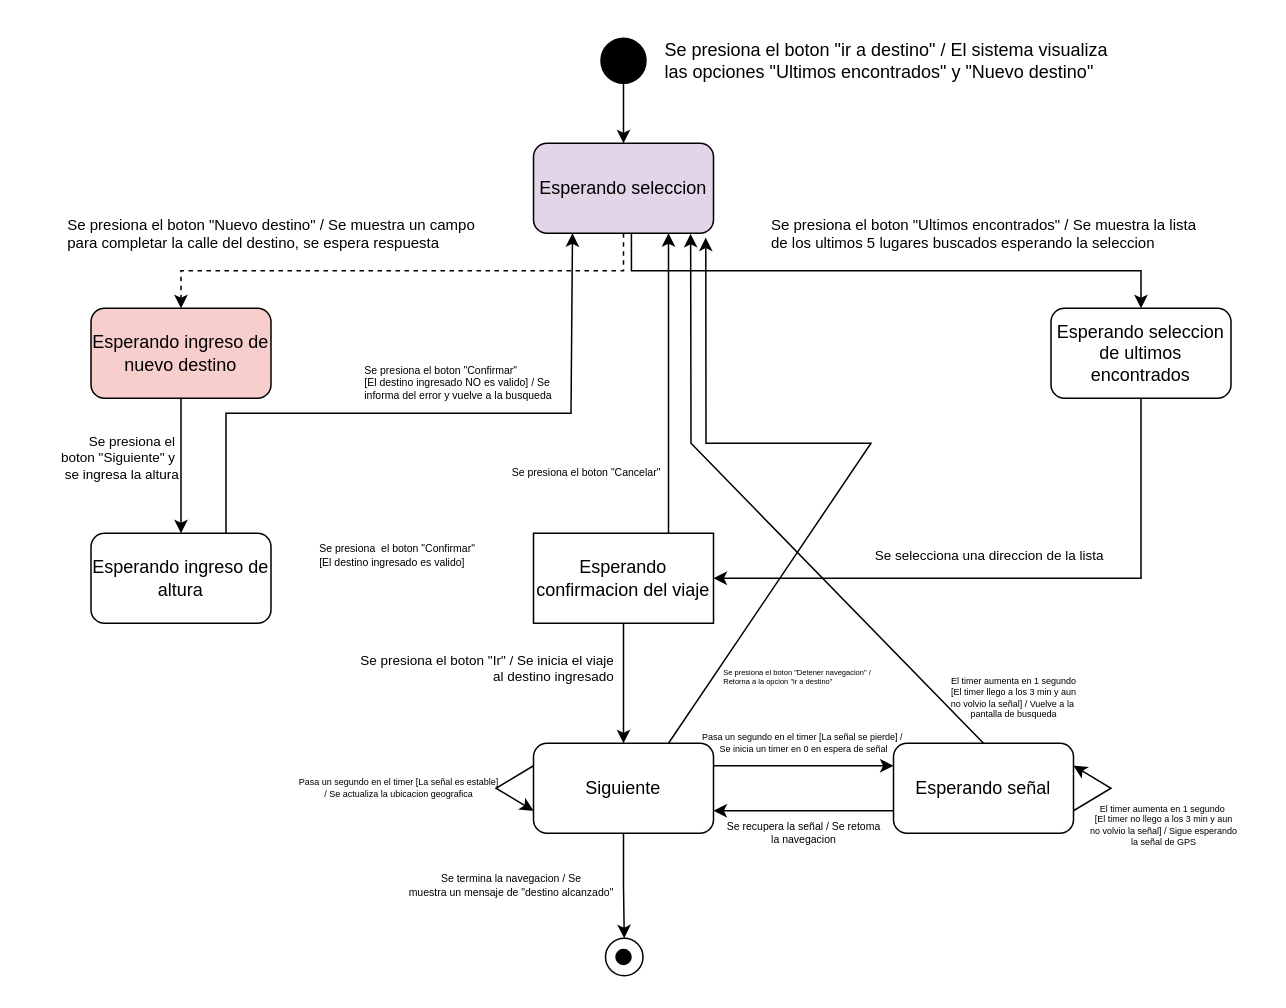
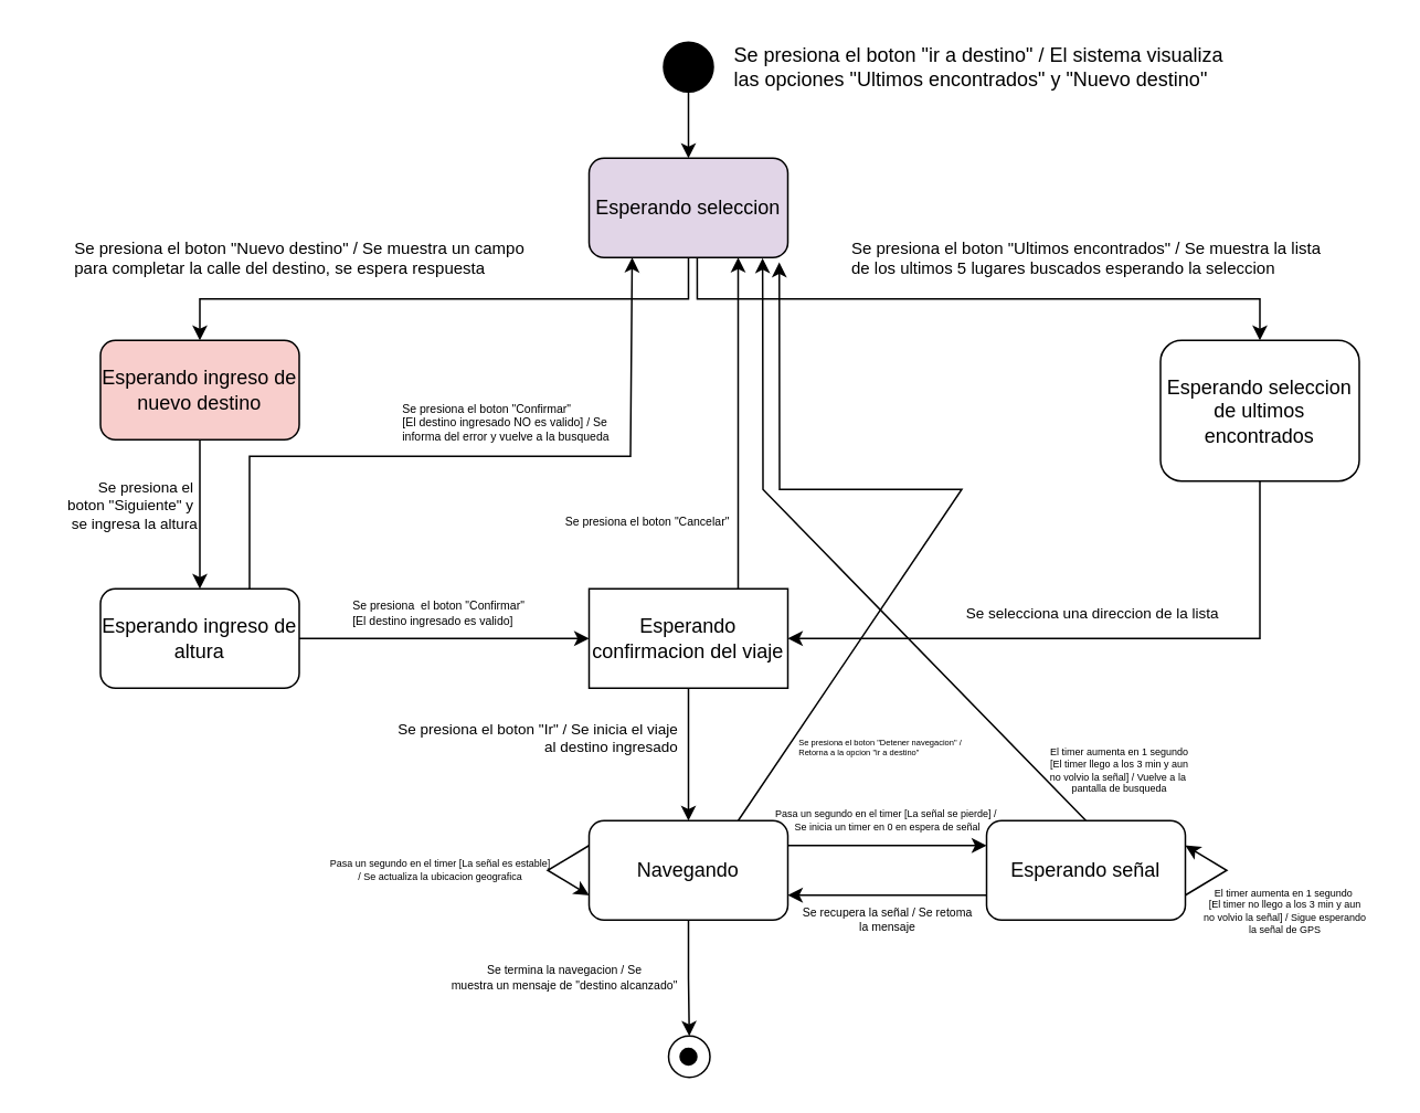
- <mxCell id="3" value="" style="edgeStyle=orthogonalEdgeStyle;rounded=0;orthogonalLoop=1;jettySize=auto;html=1;entryX=0.5;entryY=0;entryDx=0;entryDy=0;exitX=0.5;exitY=1;exitDx=0;exitDy=0;dashed=1;" edge="1" parent="1" source="4" target="12"><mxGeometry relative="1" as="geometry"><mxPoint x="375.034" y="225" as="targetPoint" /></mxGeometry></mxCell>
+ <mxCell id="3" value="" style="edgeStyle=orthogonalEdgeStyle;rounded=0;orthogonalLoop=1;jettySize=auto;html=1;entryX=0.5;entryY=0;entryDx=0;entryDy=0;exitX=0.5;exitY=1;exitDx=0;exitDy=0;" edge="1" parent="1" source="4" target="12"><mxGeometry relative="1" as="geometry"><mxPoint x="375.034" y="225" as="targetPoint" /></mxGeometry></mxCell>
- <mxCell id="9" value="Esperando seleccion de ultimos encontrados" style="rounded=1;whiteSpace=wrap;html=1;labelBackgroundColor=none;" vertex="1" parent="1"><mxGeometry x="700" y="205" width="120" height="60" as="geometry" /></mxCell>
+ <mxCell id="9" value="Esperando seleccion de ultimos encontrados" style="rounded=1;whiteSpace=wrap;html=1;labelBackgroundColor=none;" vertex="1" parent="1"><mxGeometry x="700" y="205" width="120" height="85" as="geometry" /></mxCell>
+ <mxCell id="14" value="" style="edgeStyle=orthogonalEdgeStyle;rounded=0;orthogonalLoop=1;jettySize=auto;html=1;entryX=0;entryY=0.5;entryDx=0;entryDy=0;" edge="1" parent="1" source="15" target="18"><mxGeometry relative="1" as="geometry"><mxPoint x="280" y="385" as="targetPoint" /></mxGeometry></mxCell>
- <mxCell id="26" value="Siguiente" style="rounded=1;whiteSpace=wrap;html=1;labelBackgroundColor=none;" vertex="1" parent="1"><mxGeometry x="355" y="495" width="120" height="60" as="geometry" /></mxCell>
+ <mxCell id="26" value="Navegando" style="rounded=1;whiteSpace=wrap;html=1;labelBackgroundColor=none;" vertex="1" parent="1"><mxGeometry x="355" y="495" width="120" height="60" as="geometry" /></mxCell>
- <mxCell id="32" value="&lt;div style=&quot;font-size: 7px;&quot;&gt;Se recupera la señal / Se retoma&lt;/div&gt;&lt;div style=&quot;font-size: 7px;&quot;&gt;la navegacion&lt;/div&gt;" style="text;html=1;align=center;verticalAlign=middle;resizable=0;points=[];autosize=1;strokeColor=none;fillColor=none;fontSize=7;" vertex="1" parent="1"><mxGeometry x="470" y="540" width="130" height="30" as="geometry" /></mxCell>
+ <mxCell id="32" value="&lt;div style=&quot;font-size: 7px;&quot;&gt;Se recupera la señal / Se retoma&lt;/div&gt;&lt;div style=&quot;font-size: 7px;&quot;&gt;la mensaje&lt;/div&gt;" style="text;html=1;align=center;verticalAlign=middle;resizable=0;points=[];autosize=1;strokeColor=none;fillColor=none;fontSize=7;" vertex="1" parent="1"><mxGeometry x="470" y="540" width="130" height="30" as="geometry" /></mxCell>
